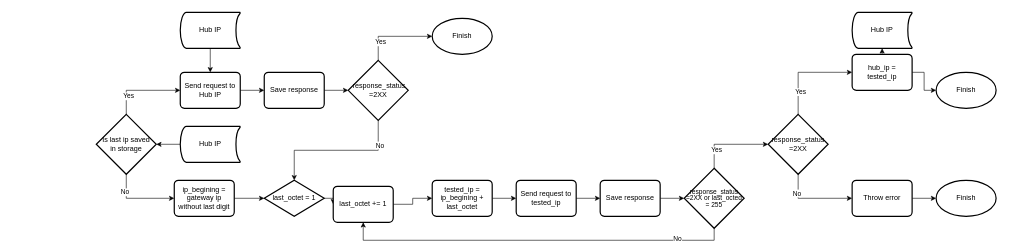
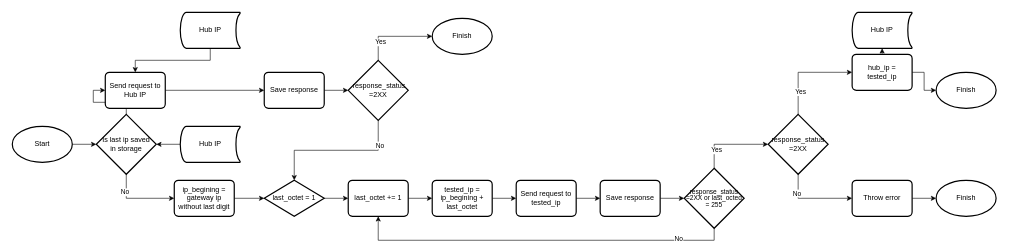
- <mxCell id="10" value="&lt;span&gt;Send request to&lt;/span&gt;&lt;br&gt;&lt;span&gt;Hub IP&lt;/span&gt;" style="rounded=1;whiteSpace=wrap;html=1;absoluteArcSize=1;arcSize=14;strokeWidth=2;fillColor=default;align=center;" parent="1" vertex="1"><mxGeometry x="300" y="120" width="100" height="60" as="geometry" /></mxCell>
+ <mxCell id="10" value="&lt;span&gt;Send request to&lt;/span&gt;&lt;br&gt;&lt;span&gt;Hub IP&lt;/span&gt;" style="rounded=1;whiteSpace=wrap;html=1;absoluteArcSize=1;arcSize=14;strokeWidth=2;fillColor=default;align=center;" parent="1" vertex="1"><mxGeometry x="175" y="120" width="100" height="60" as="geometry" /></mxCell>
+ <mxCell id="3" value="Start" style="strokeWidth=2;html=1;shape=mxgraph.flowchart.start_1;whiteSpace=wrap;fillColor=default;align=center;" parent="1" vertex="1"><mxGeometry x="20" y="210" width="100" height="60" as="geometry" /></mxCell>
+ <mxCell id="2" style="edgeStyle=orthogonalEdgeStyle;rounded=0;orthogonalLoop=1;jettySize=auto;html=1;exitX=1;exitY=0.5;exitDx=0;exitDy=0;exitPerimeter=0;entryX=0;entryY=0.5;entryDx=0;entryDy=0;entryPerimeter=0;" parent="1" source="3" target="8" edge="1"><mxGeometry relative="1" as="geometry"><mxPoint x="190" y="240" as="targetPoint" /></mxGeometry></mxCell>
- <mxCell id="28" value="last_octet += 1" style="rounded=1;whiteSpace=wrap;html=1;absoluteArcSize=1;arcSize=14;strokeWidth=2;fillColor=default;align=center;" parent="1" vertex="1"><mxGeometry x="555" y="310" width="100" height="60" as="geometry" /></mxCell>
+ <mxCell id="28" value="last_octet += 1" style="rounded=1;whiteSpace=wrap;html=1;absoluteArcSize=1;arcSize=14;strokeWidth=2;fillColor=default;align=center;" parent="1" vertex="1"><mxGeometry x="580" y="300" width="100" height="60" as="geometry" /></mxCell>
